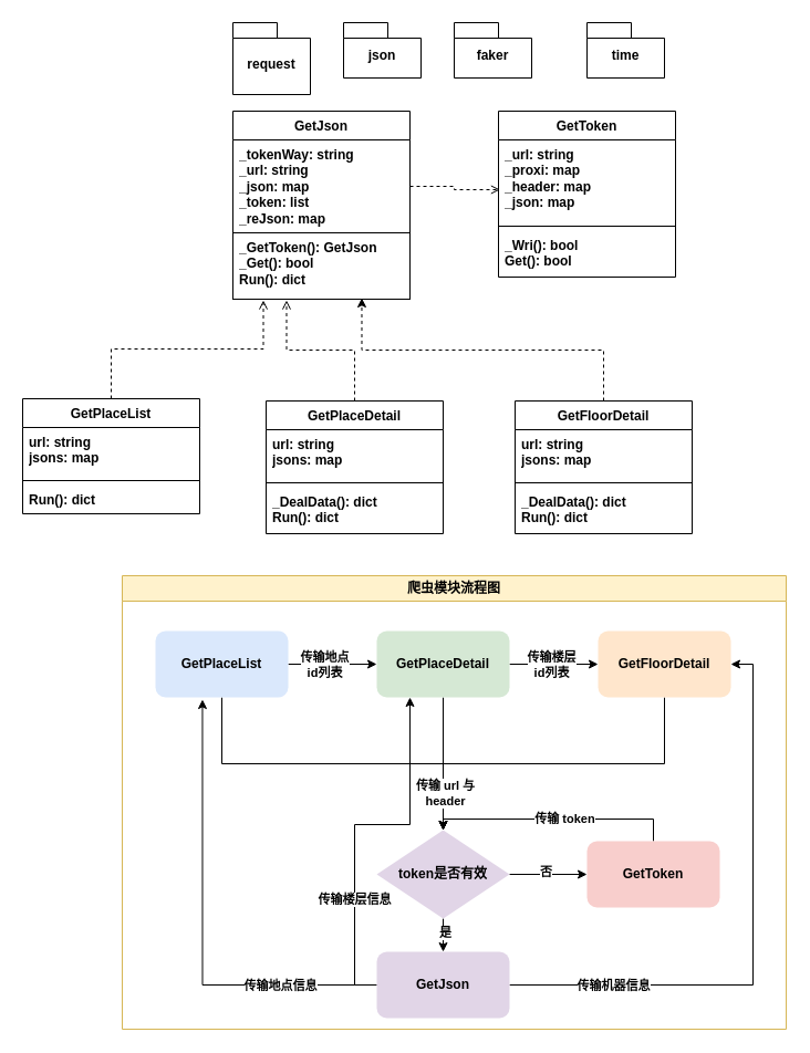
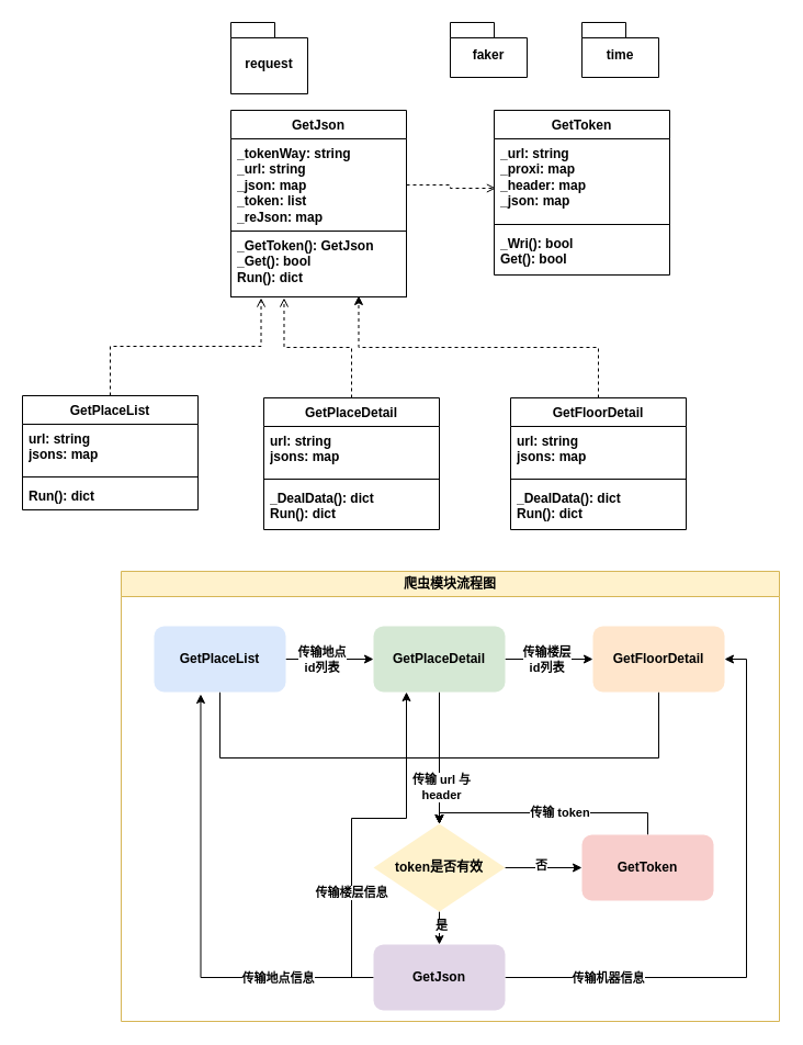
- <mxCell id="6" value="json" style="shape=folder;fontStyle=1;spacingTop=10;tabWidth=40;tabHeight=14;tabPosition=left;html=1;whiteSpace=wrap;" vertex="1" parent="1"><mxGeometry x="310" y="20" width="70" height="50" as="geometry" /></mxCell>
- <mxCell id="48" value="token是否有效" style="rhombus;whiteSpace=wrap;html=1;fontStyle=1;fillColor=#e1d5e7;strokeColor=none;" vertex="1" parent="29"><mxGeometry x="230" y="230" width="120" height="80" as="geometry" /></mxCell>
+ <mxCell id="48" value="token是否有效" style="rhombus;whiteSpace=wrap;html=1;fontStyle=1;fillColor=#fff2cc;strokeColor=none;" vertex="1" parent="29"><mxGeometry x="230" y="230" width="120" height="80" as="geometry" /></mxCell>
